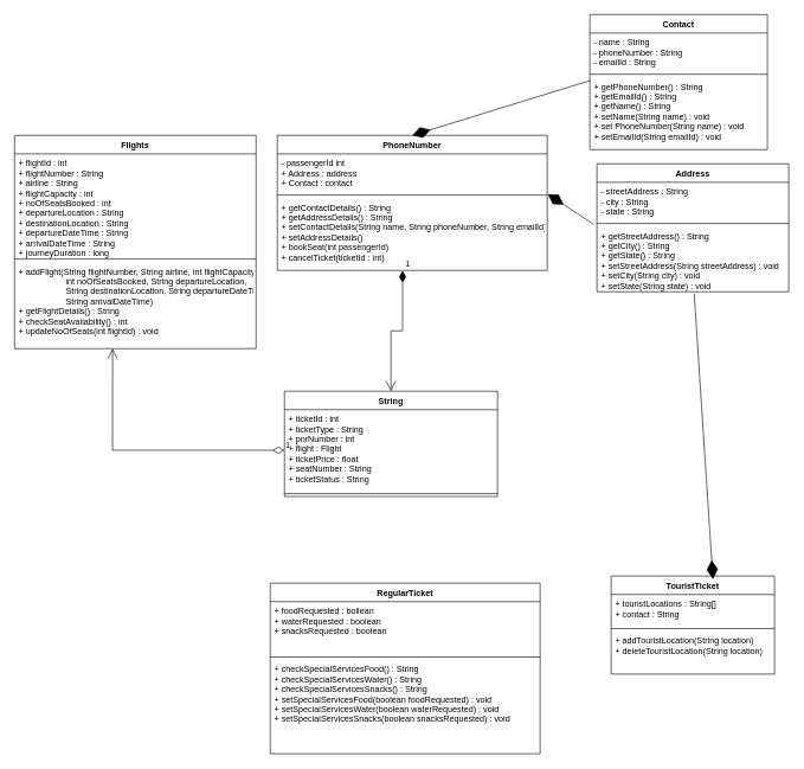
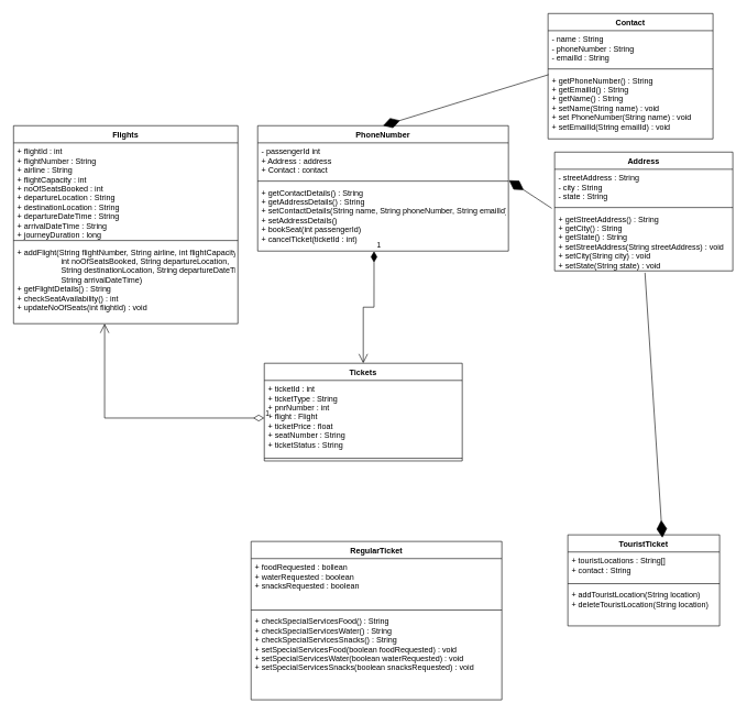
- <mxCell id="10" value="String" style="swimlane;fontStyle=1;align=center;verticalAlign=top;childLayout=stackLayout;horizontal=1;startSize=26;horizontalStack=0;resizeParent=1;resizeParentMax=0;resizeLast=0;collapsible=1;marginBottom=0;" parent="1" vertex="1"><mxGeometry x="400" y="550" width="300" height="148" as="geometry" /></mxCell>
+ <mxCell id="10" value="Tickets" style="swimlane;fontStyle=1;align=center;verticalAlign=top;childLayout=stackLayout;horizontal=1;startSize=26;horizontalStack=0;resizeParent=1;resizeParentMax=0;resizeLast=0;collapsible=1;marginBottom=0;" parent="1" vertex="1"><mxGeometry x="400" y="550" width="300" height="148" as="geometry" /></mxCell>
